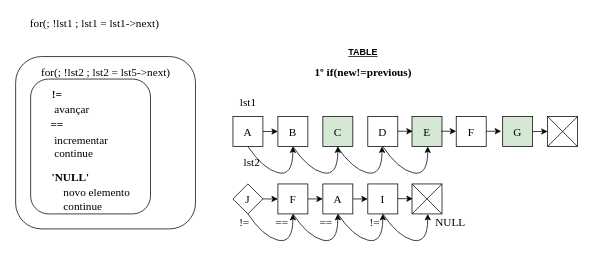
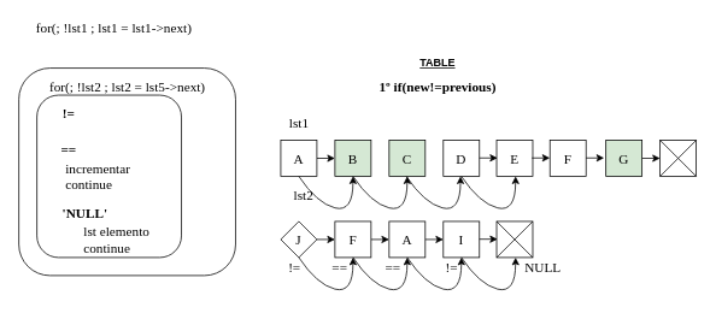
- <mxCell id="41" value="&lt;div&gt;&lt;span&gt;avançar&lt;/span&gt;&lt;br&gt;&lt;/div&gt;" style="text;html=1;align=left;verticalAlign=middle;resizable=0;points=[];autosize=1;fontSize=15;fontFamily=Comic Sans MS;" vertex="1" parent="1"><mxGeometry y="135" width="70" height="20" as="geometry" x="70" /></mxCell>
- <mxCell id="8" value="B" style="whiteSpace=wrap;html=1;aspect=fixed;fontFamily=Comic Sans MS;fontSize=15;" vertex="1" parent="1"><mxGeometry x="370" y="155" width="40" height="40" as="geometry" /></mxCell>
+ <mxCell id="8" value="B" style="whiteSpace=wrap;html=1;aspect=fixed;fontFamily=Comic Sans MS;fontSize=15;fillColor=#d5e8d4;" vertex="1" parent="1"><mxGeometry x="370" y="155" width="40" height="40" as="geometry" /></mxCell>
- <mxCell id="10" value="E" style="whiteSpace=wrap;html=1;aspect=fixed;fontFamily=Comic Sans MS;fontSize=15;fillColor=#d5e8d4;" vertex="1" parent="1"><mxGeometry x="549" y="155" width="40" height="40" as="geometry" /></mxCell>
+ <mxCell id="10" value="E" style="whiteSpace=wrap;html=1;aspect=fixed;fontFamily=Comic Sans MS;fontSize=15;" vertex="1" parent="1"><mxGeometry x="549" y="155" width="40" height="40" as="geometry" /></mxCell>
- <mxCell id="48" value="&lt;div style=&quot;text-align: left&quot;&gt;&lt;span&gt;novo elemento&lt;/span&gt;&lt;/div&gt;&lt;div style=&quot;text-align: left&quot;&gt;&lt;span&gt;continue&lt;/span&gt;&lt;/div&gt;" style="text;html=1;align=center;verticalAlign=middle;resizable=0;points=[];autosize=1;fontSize=15;fontFamily=Comic Sans MS;" vertex="1" parent="1"><mxGeometry x="72.5" y="245" width="110" height="40" as="geometry" /></mxCell>
+ <mxCell id="48" value="&lt;div style=&quot;text-align: left&quot;&gt;&lt;span&gt;lst elemento&lt;/span&gt;&lt;/div&gt;&lt;div style=&quot;text-align: left&quot;&gt;&lt;span&gt;continue&lt;/span&gt;&lt;/div&gt;" style="text;html=1;align=center;verticalAlign=middle;resizable=0;points=[];autosize=1;fontSize=15;fontFamily=Comic Sans MS;" vertex="1" parent="1"><mxGeometry x="72.5" y="245" width="110" height="40" as="geometry" /></mxCell>
